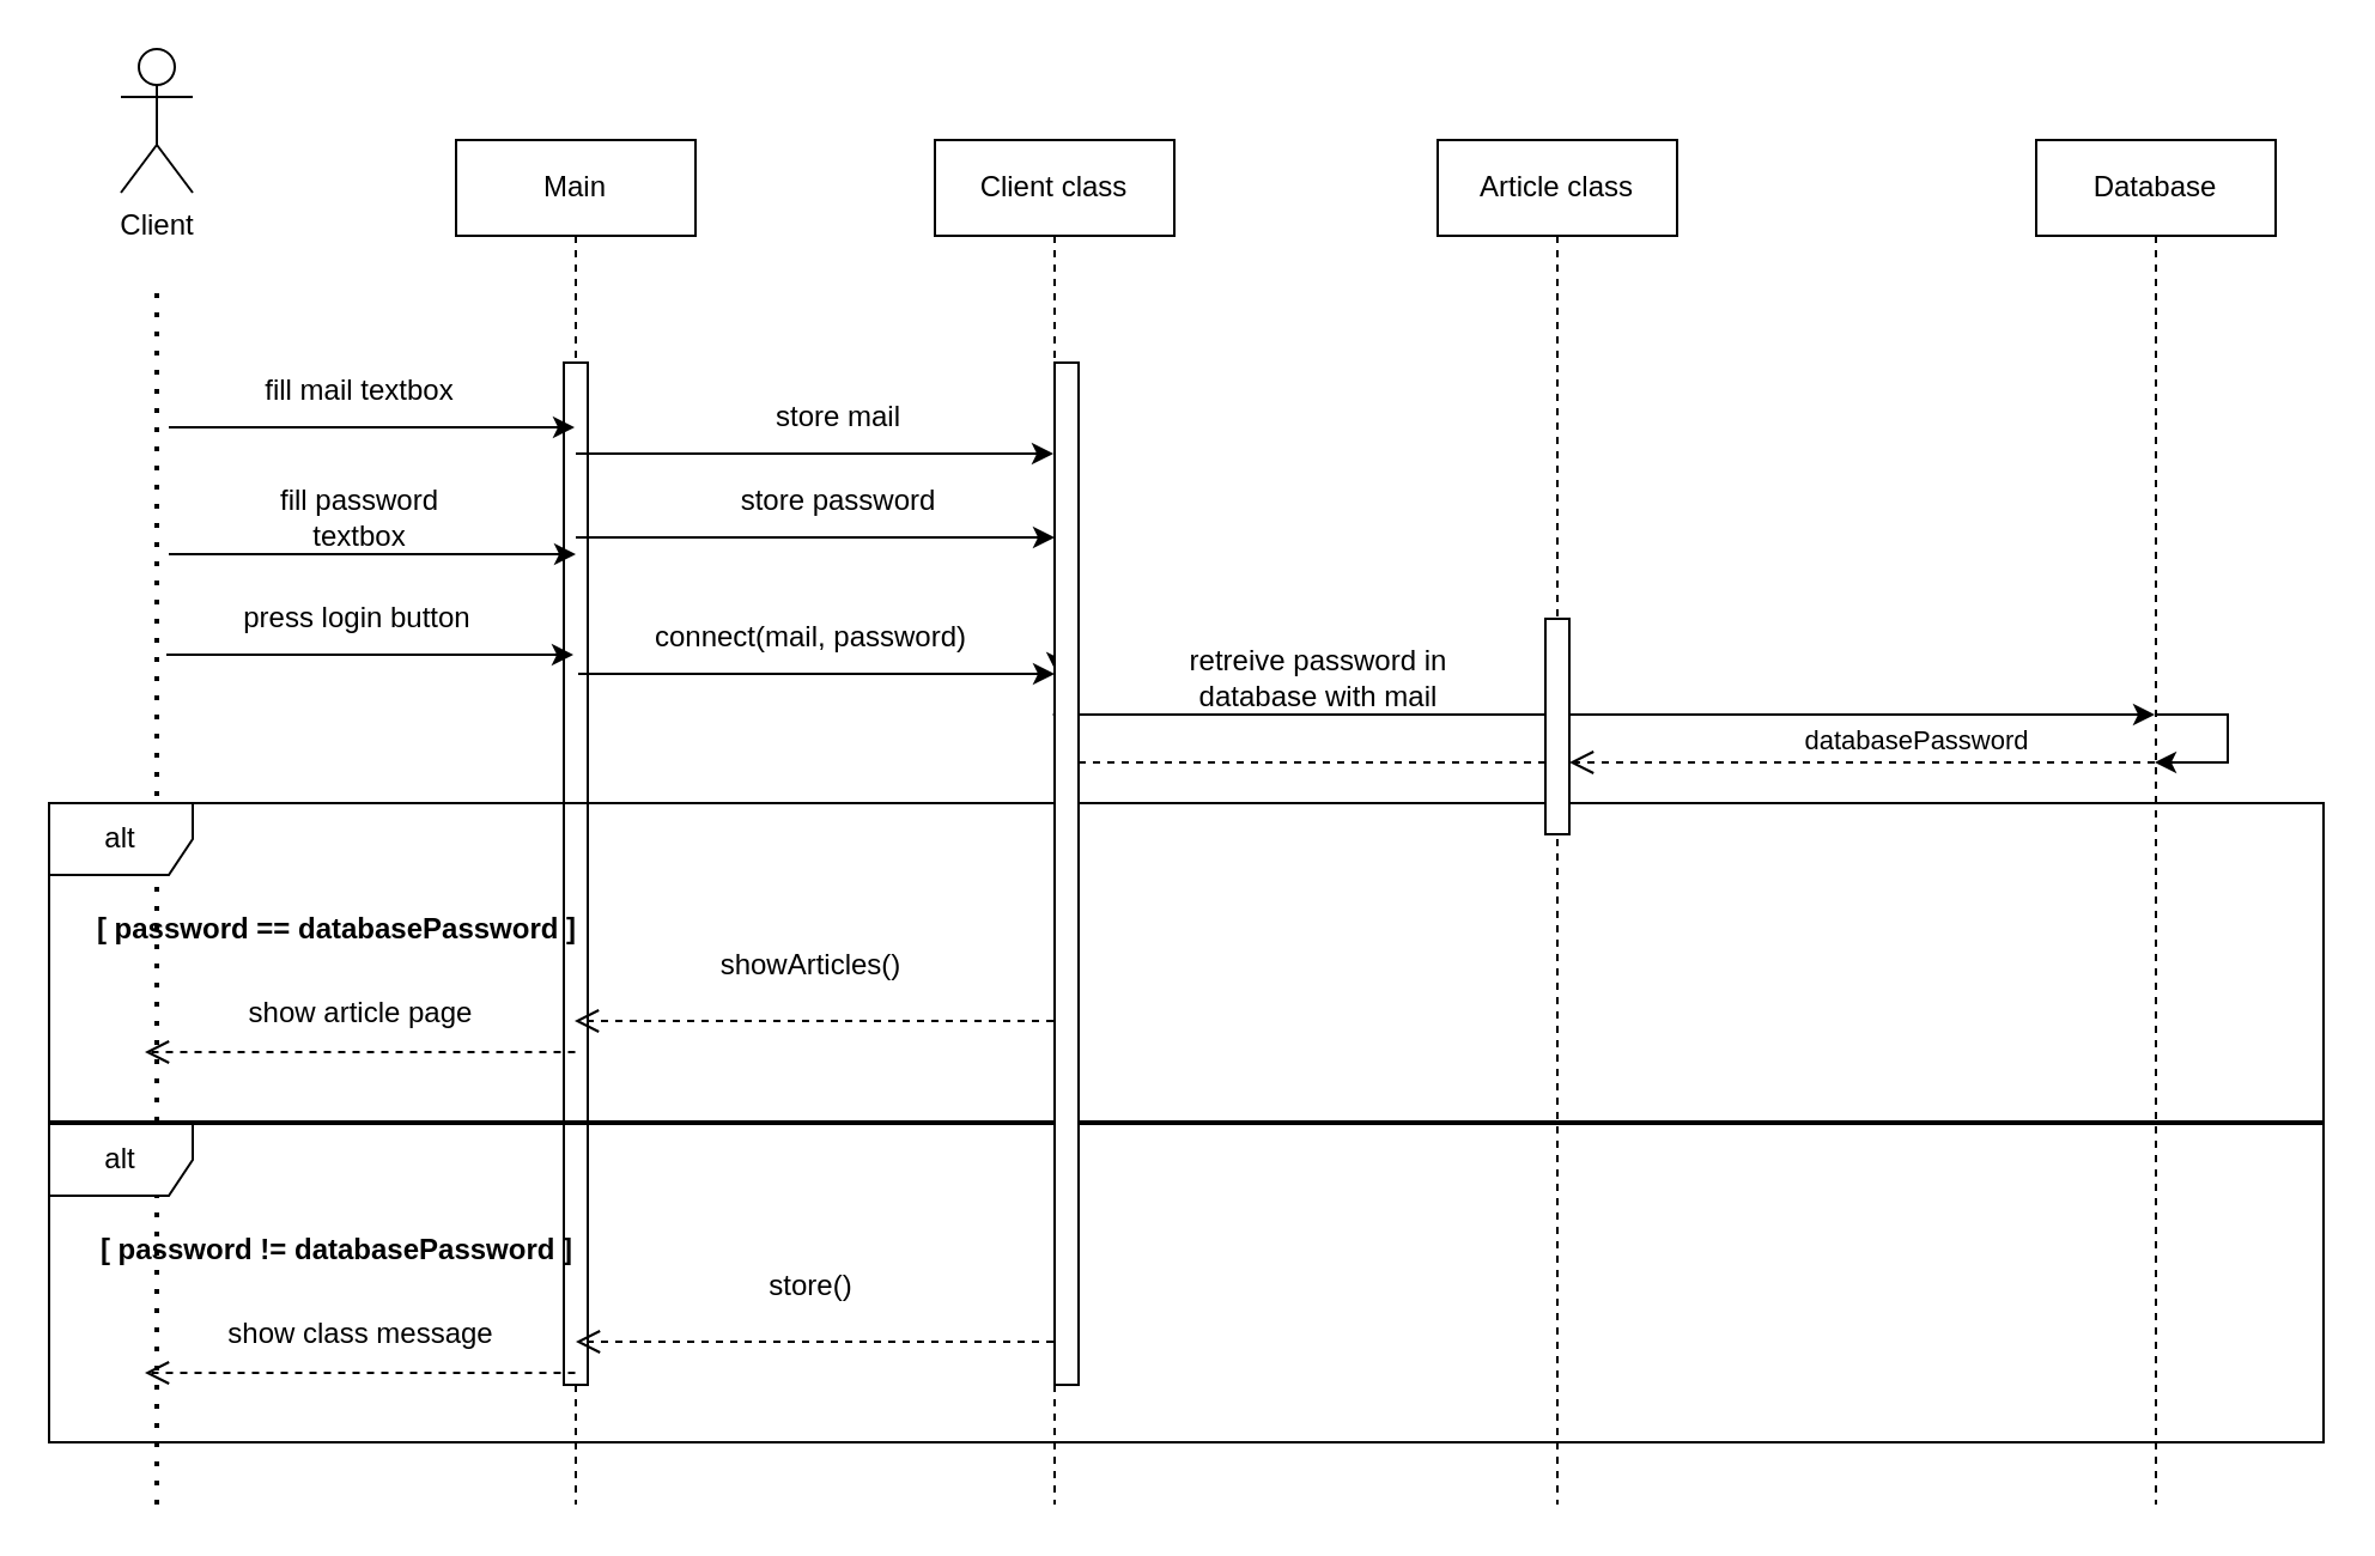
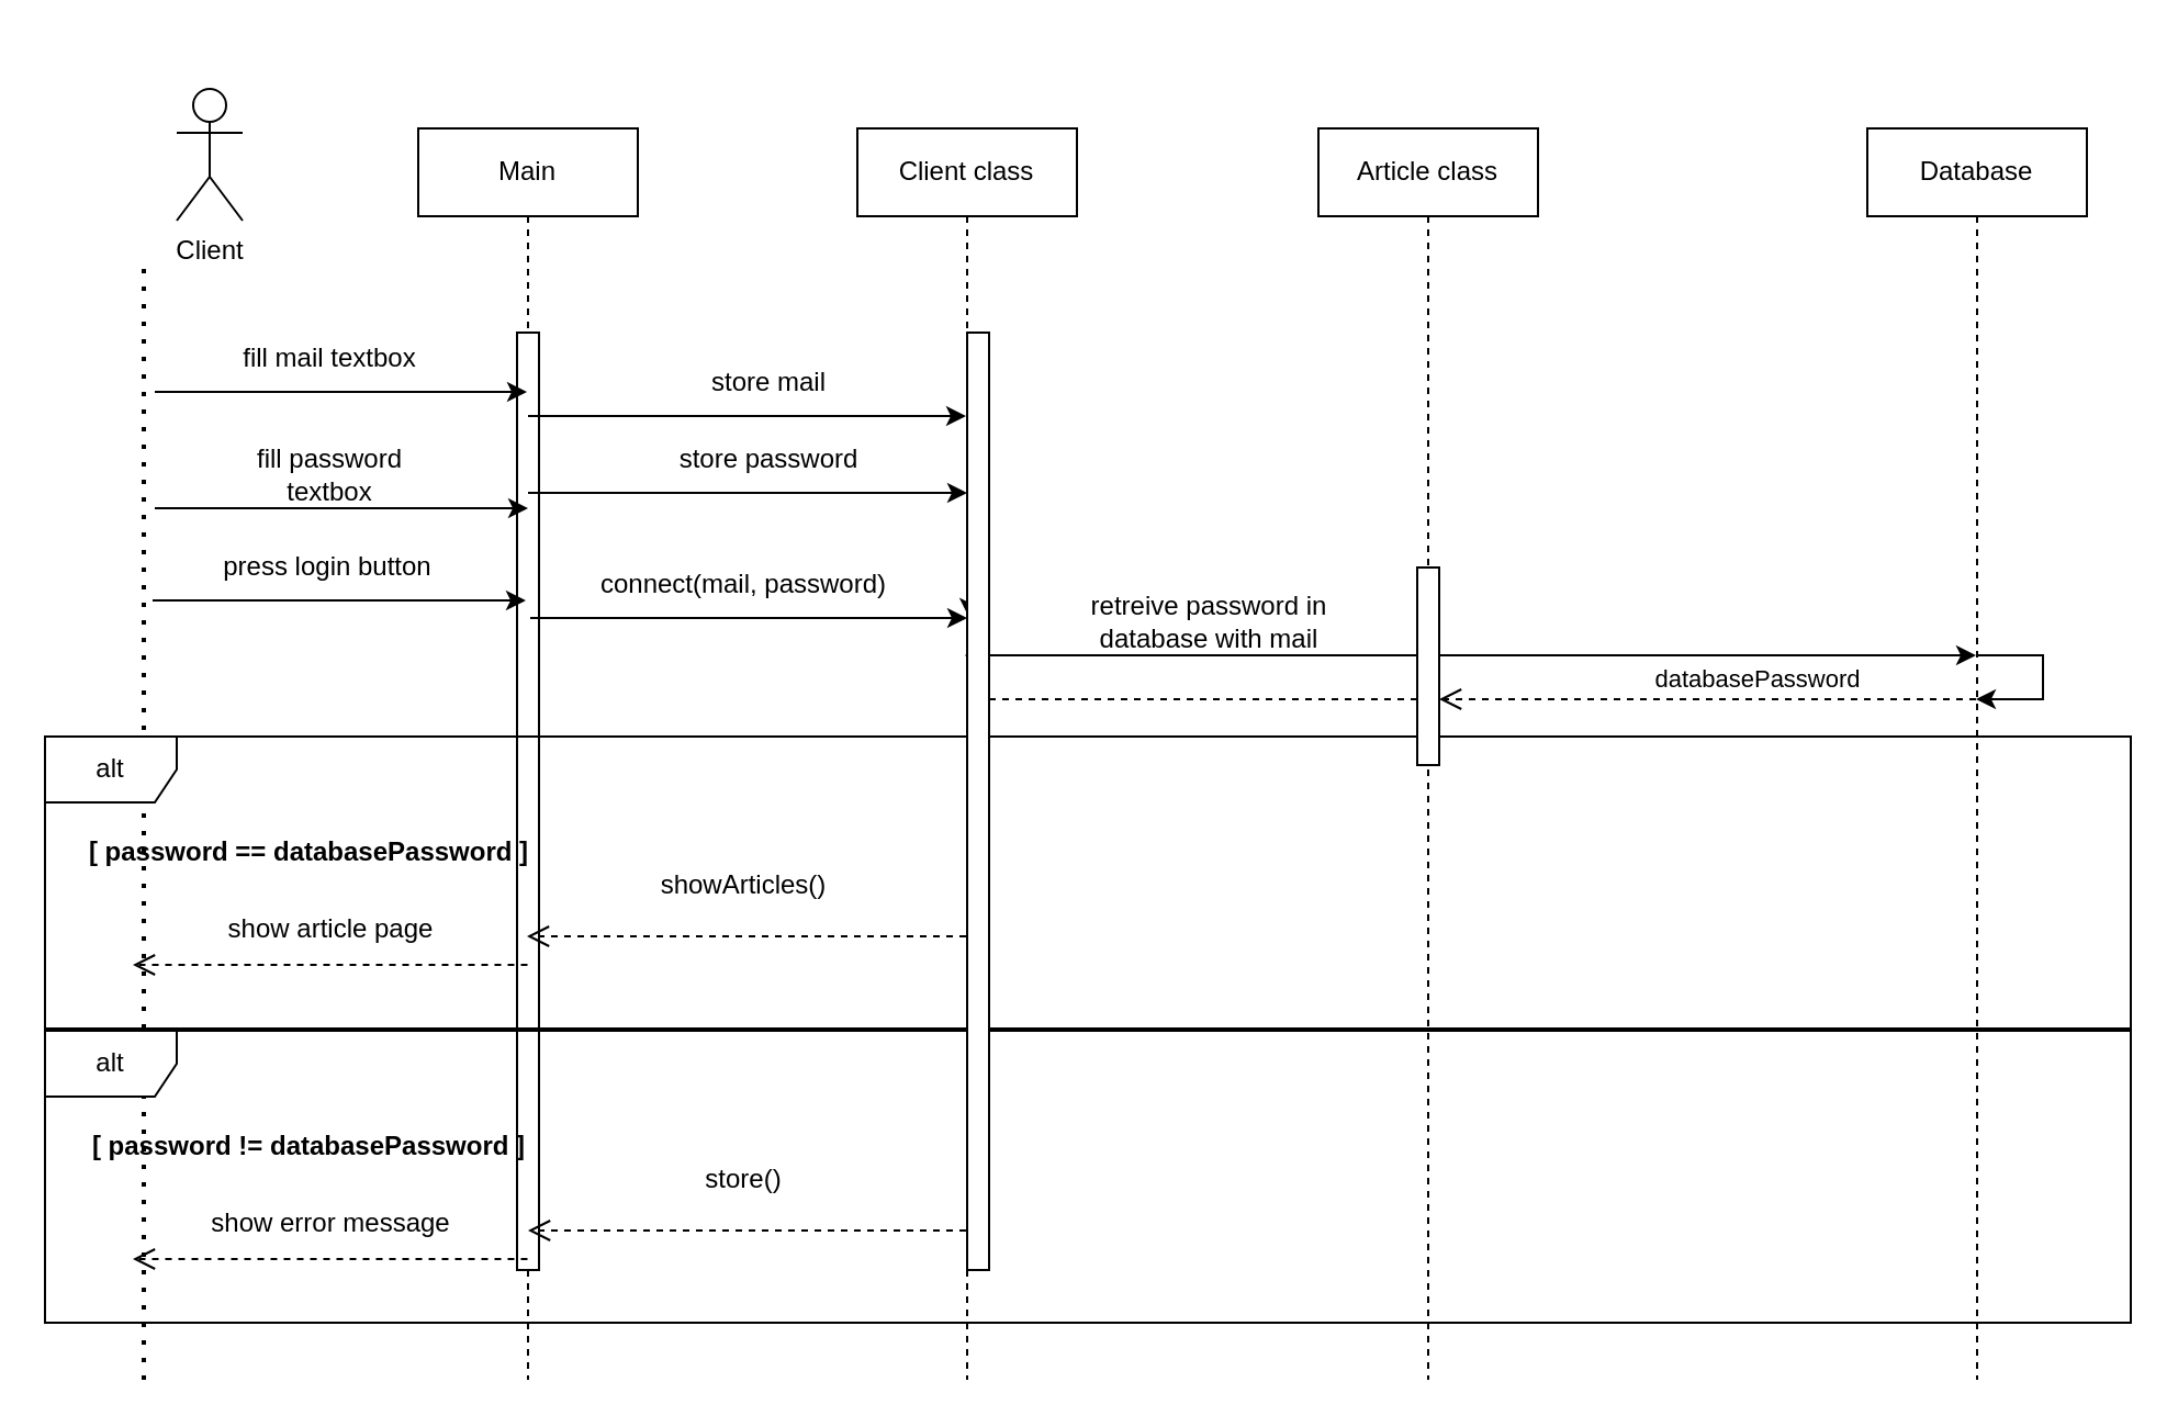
- <mxCell id="2" value="Client" style="shape=umlActor;verticalLabelPosition=bottom;verticalAlign=top;html=1;outlineConnect=0;" parent="1" vertex="1"><mxGeometry x="50" y="20" width="30" height="60" as="geometry" /></mxCell>
+ <mxCell id="2" value="Client" style="shape=umlActor;verticalLabelPosition=bottom;verticalAlign=top;html=1;outlineConnect=0;" parent="1" vertex="1"><mxGeometry x="80" y="40" width="30" height="60" as="geometry" /></mxCell>
- <mxCell id="36" value="show class message" style="text;html=1;strokeColor=none;fillColor=none;align=center;verticalAlign=middle;whiteSpace=wrap;rounded=0;" vertex="1" parent="1"><mxGeometry x="69.5" y="542" width="161" height="30" as="geometry" /></mxCell>
+ <mxCell id="36" value="show error message" style="text;html=1;strokeColor=none;fillColor=none;align=center;verticalAlign=middle;whiteSpace=wrap;rounded=0;" vertex="1" parent="1"><mxGeometry x="69.5" y="542" width="161" height="30" as="geometry" /></mxCell>
